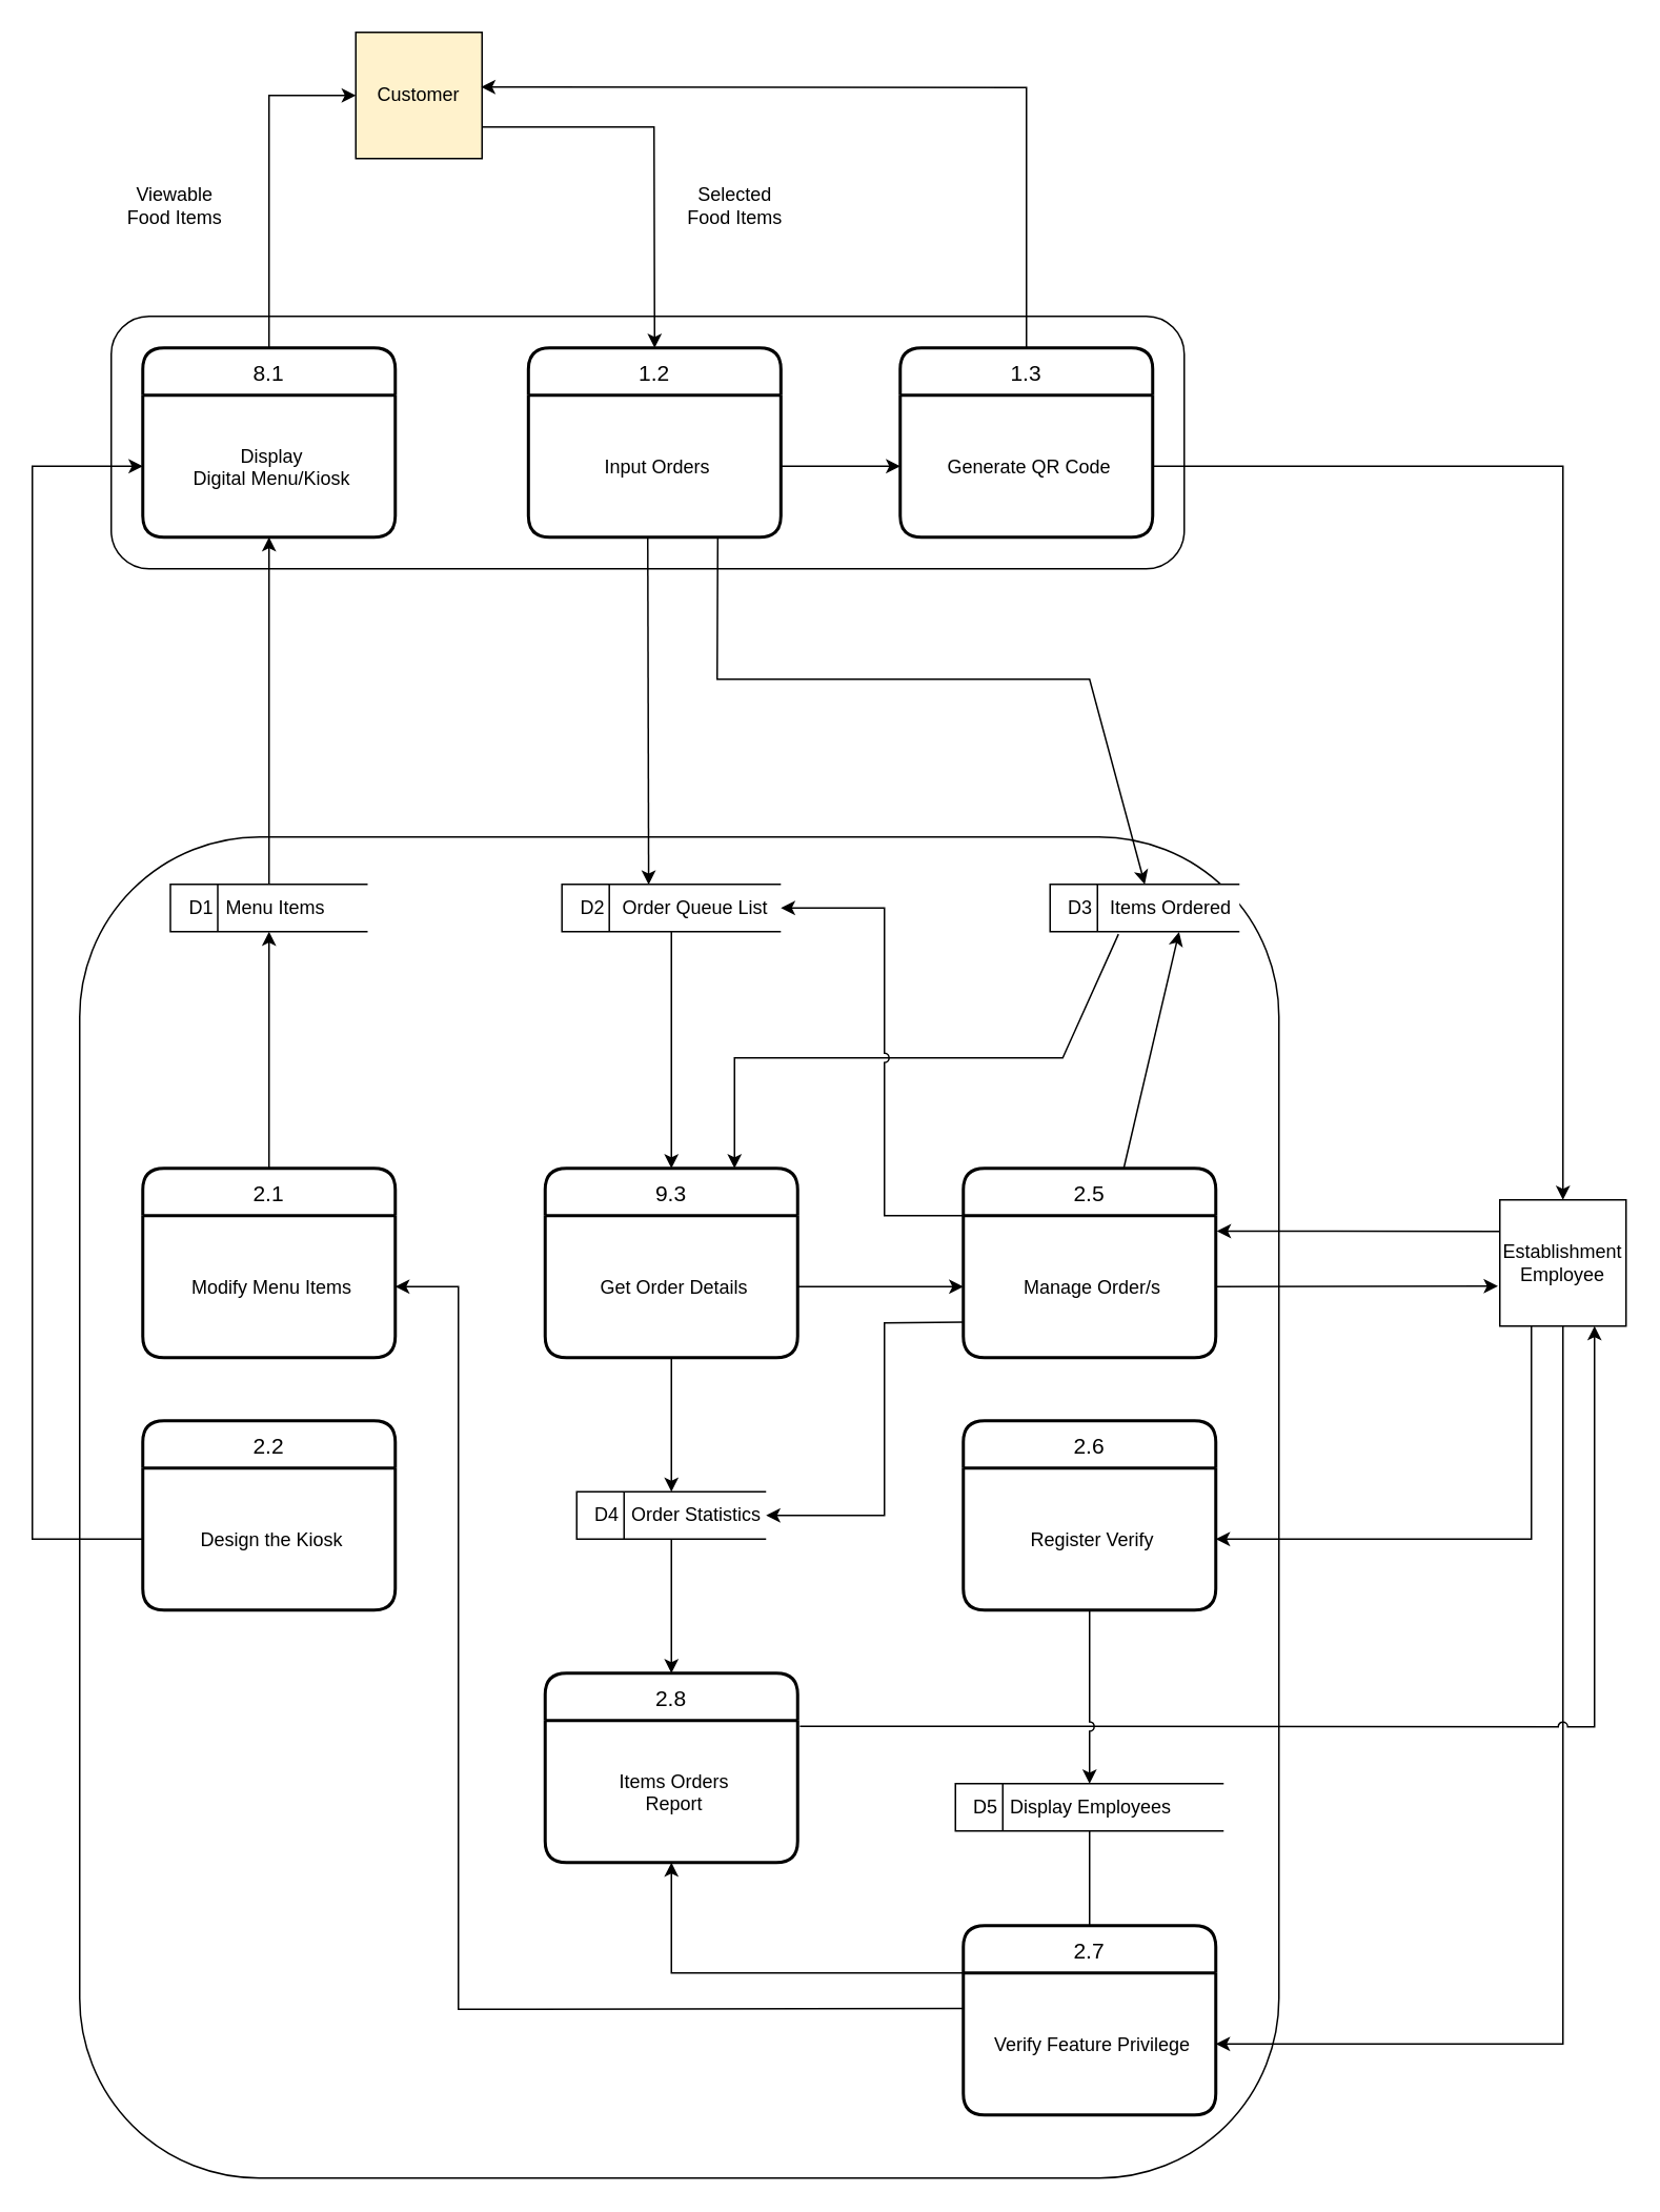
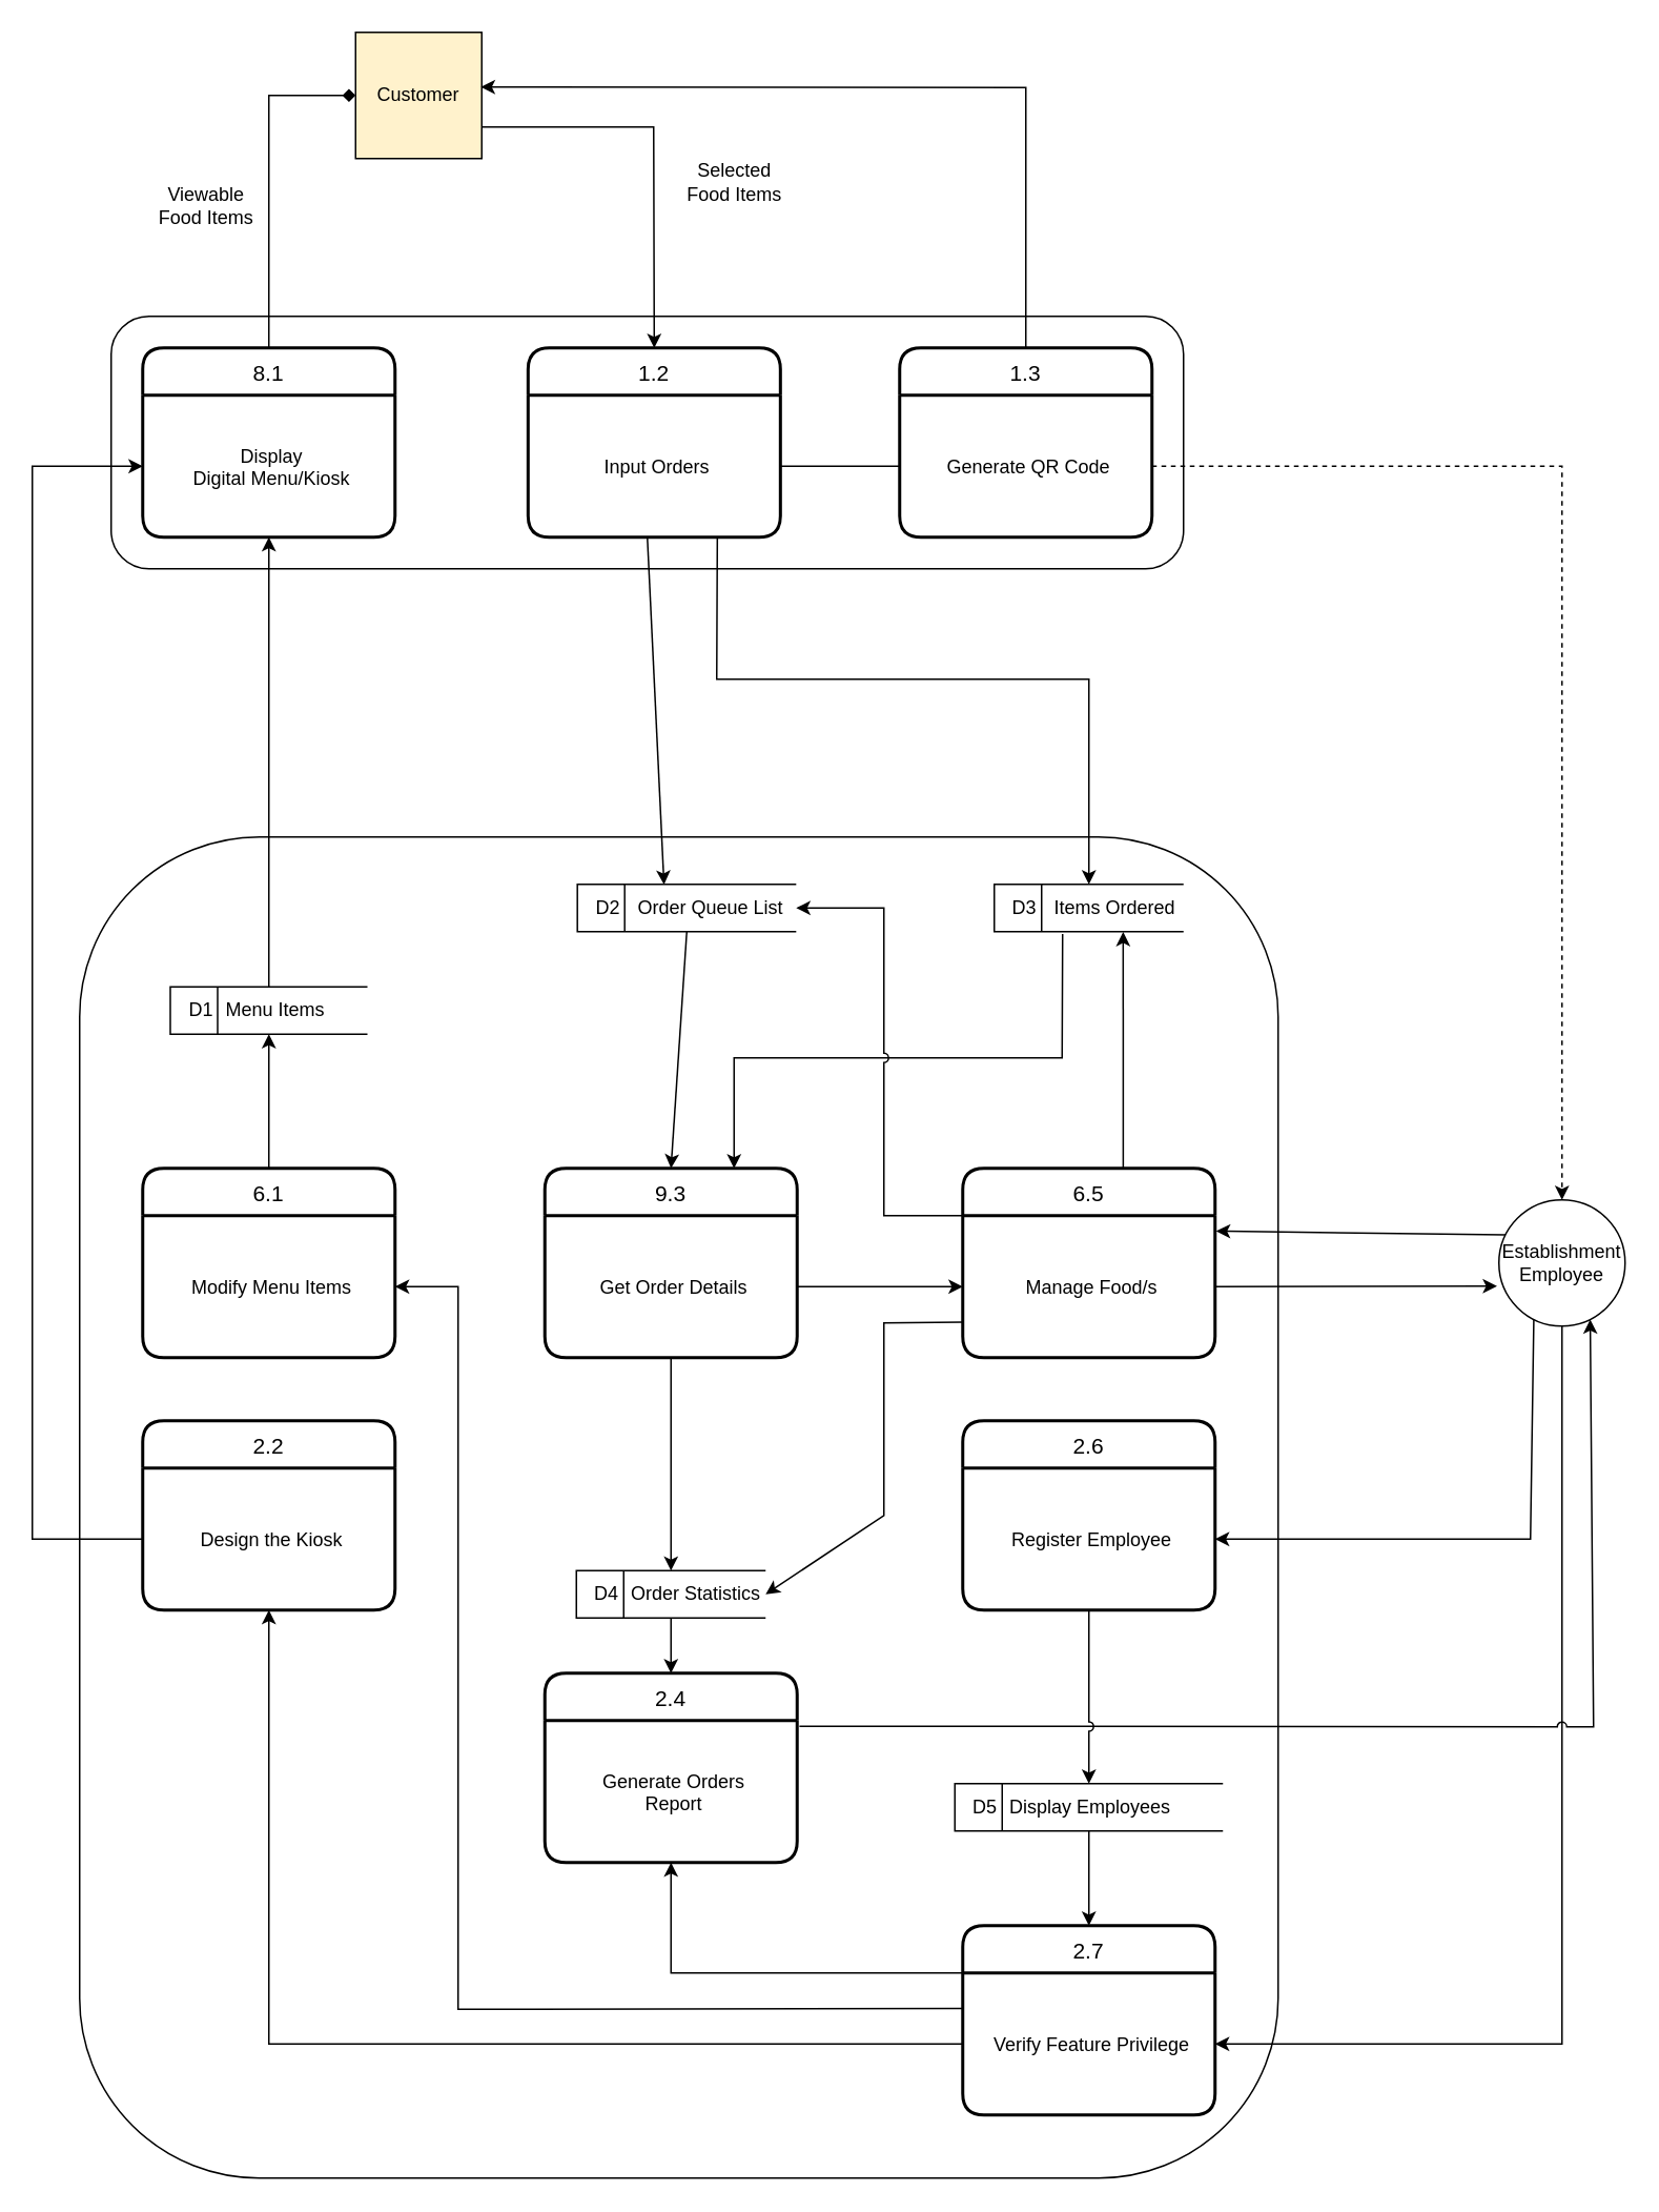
- <mxCell id="14" value="" style="endArrow=classic;html=1;rounded=0;entryX=0;entryY=0.5;entryDx=0;entryDy=0;exitX=0.5;exitY=0;exitDx=0;exitDy=0;" parent="1" source="9" target="4" edge="1"><mxGeometry width="50" height="50" relative="1" as="geometry"><mxPoint x="250" y="200" as="sourcePoint" /><mxPoint x="300" y="150" as="targetPoint" /><Array as="points"><mxPoint x="170" y="60" /></Array></mxGeometry></mxCell>
+ <mxCell id="14" value="" style="endArrow=diamond;html=1;rounded=0;entryX=0;entryY=0.5;entryDx=0;entryDy=0;exitX=0.5;exitY=0;exitDx=0;exitDy=0;" parent="1" source="9" target="4" edge="1"><mxGeometry width="50" height="50" relative="1" as="geometry"><mxPoint x="250" y="200" as="sourcePoint" /><mxPoint x="300" y="150" as="targetPoint" /><Array as="points"><mxPoint x="170" y="60" /></Array></mxGeometry></mxCell>
- <mxCell id="41" value="Viewable&lt;br&gt;Food Items" style="text;html=1;align=center;verticalAlign=middle;resizable=0;points=[];autosize=1;strokeColor=none;fillColor=none;" parent="1" vertex="1"><mxGeometry x="70" y="110" width="80" height="40" as="geometry" /></mxCell>
+ <mxCell id="41" value="Viewable&lt;br&gt;Food Items" style="text;html=1;align=center;verticalAlign=middle;resizable=0;points=[];autosize=1;strokeColor=none;fillColor=none;" parent="1" vertex="1"><mxGeometry x="90" y="110" width="80" height="40" as="geometry" /></mxCell>
- <mxCell id="40" value="Selected&lt;br&gt;Food Items" style="text;html=1;align=center;verticalAlign=middle;resizable=0;points=[];autosize=1;strokeColor=none;fillColor=none;" parent="1" vertex="1"><mxGeometry x="425" y="110" width="80" height="40" as="geometry" /></mxCell>
+ <mxCell id="40" value="Selected&lt;br&gt;Food Items" style="text;html=1;align=center;verticalAlign=middle;resizable=0;points=[];autosize=1;strokeColor=none;fillColor=none;" parent="1" vertex="1"><mxGeometry x="425" y="95" width="80" height="40" as="geometry" /></mxCell>
- <mxCell id="49" style="edgeStyle=none;rounded=0;html=1;exitX=1;exitY=0.5;exitDx=0;exitDy=0;entryX=0;entryY=0.5;entryDx=0;entryDy=0;" edge="1" parent="1" source="12" target="39"><mxGeometry relative="1" as="geometry" /></mxCell>
+ <mxCell id="49" style="edgeStyle=none;rounded=0;html=1;exitX=1;exitY=0.5;exitDx=0;exitDy=0;entryX=0;entryY=0.5;entryDx=0;entryDy=0;endArrow=none;" edge="1" parent="1" source="12" target="39"><mxGeometry relative="1" as="geometry" /></mxCell>
- <mxCell id="60" style="edgeStyle=none;rounded=0;jumpStyle=arc;html=1;exitX=1;exitY=0.5;exitDx=0;exitDy=0;entryX=0.5;entryY=0;entryDx=0;entryDy=0;" edge="1" parent="1" source="39" target="8"><mxGeometry relative="1" as="geometry"><Array as="points"><mxPoint x="990" y="295" /></Array></mxGeometry></mxCell>
+ <mxCell id="60" style="edgeStyle=none;rounded=0;jumpStyle=arc;html=1;exitX=1;exitY=0.5;exitDx=0;exitDy=0;entryX=0.5;entryY=0;entryDx=0;entryDy=0;dashed=1;" edge="1" parent="1" source="39" target="8"><mxGeometry relative="1" as="geometry"><Array as="points"><mxPoint x="990" y="295" /></Array></mxGeometry></mxCell>
- <mxCell id="20" value="&lt;span style=&quot;white-space: pre;&quot;&gt;&amp;nbsp; D1&lt;span style=&quot;white-space: pre;&quot;&gt;&#09;&lt;/span&gt; Menu Items&#09;&lt;/span&gt;&amp;nbsp;" style="html=1;dashed=0;whitespace=wrap;shape=mxgraph.dfd.dataStoreID;align=left;spacingLeft=3;points=[[0,0],[0.5,0],[1,0],[0,0.5],[1,0.5],[0,1],[0.5,1],[1,1]];" parent="1" vertex="1"><mxGeometry x="107.5" y="560" width="125" height="30" as="geometry" /></mxCell>
+ <mxCell id="20" value="&lt;span style=&quot;white-space: pre;&quot;&gt;&amp;nbsp; D1&lt;span style=&quot;white-space: pre;&quot;&gt;&#09;&lt;/span&gt; Menu Items&#09;&lt;/span&gt;&amp;nbsp;" style="html=1;dashed=0;whitespace=wrap;shape=mxgraph.dfd.dataStoreID;align=left;spacingLeft=3;points=[[0,0],[0.5,0],[1,0],[0,0.5],[1,0.5],[0,1],[0.5,1],[1,1]];" parent="1" vertex="1"><mxGeometry x="107.5" y="625" width="125" height="30" as="geometry" /></mxCell>
- <mxCell id="18" value="&lt;span style=&quot;white-space: pre;&quot;&gt;&amp;nbsp; D2&lt;span style=&quot;white-space: pre;&quot;&gt;&#09;&lt;/span&gt;  Order Queue List&lt;/span&gt;" style="html=1;dashed=0;whitespace=wrap;shape=mxgraph.dfd.dataStoreID;align=left;spacingLeft=3;points=[[0,0],[0.5,0],[1,0],[0,0.5],[1,0.5],[0,1],[0.5,1],[1,1]];" parent="1" vertex="1"><mxGeometry x="355.63" y="560" width="138.75" height="30" as="geometry" /></mxCell>
+ <mxCell id="18" value="&lt;span style=&quot;white-space: pre;&quot;&gt;&amp;nbsp; D2&lt;span style=&quot;white-space: pre;&quot;&gt;&#09;&lt;/span&gt;  Order Queue List&lt;/span&gt;" style="html=1;dashed=0;whitespace=wrap;shape=mxgraph.dfd.dataStoreID;align=left;spacingLeft=3;points=[[0,0],[0.5,0],[1,0],[0,0.5],[1,0.5],[0,1],[0.5,1],[1,1]];" parent="1" vertex="1"><mxGeometry x="365.63" y="560" width="138.75" height="30" as="geometry" /></mxCell>
- <mxCell id="16" value="&lt;span style=&quot;white-space: pre;&quot;&gt;&amp;nbsp; D3&lt;span style=&quot;white-space: pre;&quot;&gt;&#09;&lt;/span&gt;  Items Ordered&lt;/span&gt;" style="html=1;dashed=0;whitespace=wrap;shape=mxgraph.dfd.dataStoreID;align=left;spacingLeft=3;points=[[0,0],[0.5,0],[1,0],[0,0.5],[1,0.5],[0,1],[0.5,1],[1,1]];" parent="1" vertex="1"><mxGeometry x="665" y="560" width="120" height="30" as="geometry" /></mxCell>
+ <mxCell id="16" value="&lt;span style=&quot;white-space: pre;&quot;&gt;&amp;nbsp; D3&lt;span style=&quot;white-space: pre;&quot;&gt;&#09;&lt;/span&gt;  Items Ordered&lt;/span&gt;" style="html=1;dashed=0;whitespace=wrap;shape=mxgraph.dfd.dataStoreID;align=left;spacingLeft=3;points=[[0,0],[0.5,0],[1,0],[0,0.5],[1,0.5],[0,1],[0.5,1],[1,1]];" parent="1" vertex="1"><mxGeometry x="630" y="560" width="120" height="30" as="geometry" /></mxCell>
- <mxCell id="24" value="2.1" style="swimlane;childLayout=stackLayout;horizontal=1;startSize=30;horizontalStack=0;rounded=1;fontSize=14;fontStyle=0;strokeWidth=2;resizeParent=0;resizeLast=1;shadow=0;dashed=0;align=center;" parent="1" vertex="1"><mxGeometry x="90" y="740" width="160" height="120" as="geometry" /></mxCell>
+ <mxCell id="24" value="6.1" style="swimlane;childLayout=stackLayout;horizontal=1;startSize=30;horizontalStack=0;rounded=1;fontSize=14;fontStyle=0;strokeWidth=2;resizeParent=0;resizeLast=1;shadow=0;dashed=0;align=center;" parent="1" vertex="1"><mxGeometry x="90" y="740" width="160" height="120" as="geometry" /></mxCell>
- <mxCell id="27" value="2.5" style="swimlane;childLayout=stackLayout;horizontal=1;startSize=30;horizontalStack=0;rounded=1;fontSize=14;fontStyle=0;strokeWidth=2;resizeParent=0;resizeLast=1;shadow=0;dashed=0;align=center;" parent="1" vertex="1"><mxGeometry x="610" y="740" width="160" height="120" as="geometry" /></mxCell>
+ <mxCell id="27" value="6.5" style="swimlane;childLayout=stackLayout;horizontal=1;startSize=30;horizontalStack=0;rounded=1;fontSize=14;fontStyle=0;strokeWidth=2;resizeParent=0;resizeLast=1;shadow=0;dashed=0;align=center;" parent="1" vertex="1"><mxGeometry x="610" y="740" width="160" height="120" as="geometry" /></mxCell>
- <mxCell id="8" value="Establishment&lt;br&gt;Employee" style="whiteSpace=wrap;html=1;aspect=fixed;" parent="1" vertex="1"><mxGeometry x="950" y="760" width="80" height="80" as="geometry" /></mxCell>
+ <mxCell id="8" value="Establishment&lt;br&gt;Employee" style="ellipse;whiteSpace=wrap;html=1;aspect=fixed;" parent="1" vertex="1"><mxGeometry x="950" y="760" width="80" height="80" as="geometry" /></mxCell>
- <mxCell id="28" value="Manage Order/s" style="align=center;strokeColor=none;fillColor=none;spacingLeft=4;fontSize=12;verticalAlign=middle;resizable=0;rotatable=0;part=1;" parent="27" vertex="1"><mxGeometry y="30" width="160" height="90" as="geometry" /></mxCell>
+ <mxCell id="28" value="Manage Food/s" style="align=center;strokeColor=none;fillColor=none;spacingLeft=4;fontSize=12;verticalAlign=middle;resizable=0;rotatable=0;part=1;" parent="27" vertex="1"><mxGeometry y="30" width="160" height="90" as="geometry" /></mxCell>
- <mxCell id="33" value="&lt;span style=&quot;white-space: pre;&quot;&gt;&amp;nbsp; D4&lt;span style=&quot;white-space: pre;&quot;&gt;&#09;&lt;/span&gt; Order Statistics&#09;&lt;/span&gt;&amp;nbsp;" style="html=1;dashed=0;whitespace=wrap;shape=mxgraph.dfd.dataStoreID;align=left;spacingLeft=3;points=[[0,0],[0.5,0],[1,0],[0,0.5],[1,0.5],[0,1],[0.5,1],[1,1]];" parent="1" vertex="1"><mxGeometry x="365" y="945" width="120" height="30" as="geometry" /></mxCell>
+ <mxCell id="33" value="&lt;span style=&quot;white-space: pre;&quot;&gt;&amp;nbsp; D4&lt;span style=&quot;white-space: pre;&quot;&gt;&#09;&lt;/span&gt; Order Statistics&#09;&lt;/span&gt;&amp;nbsp;" style="html=1;dashed=0;whitespace=wrap;shape=mxgraph.dfd.dataStoreID;align=left;spacingLeft=3;points=[[0,0],[0.5,0],[1,0],[0,0.5],[1,0.5],[0,1],[0.5,1],[1,1]];" parent="1" vertex="1"><mxGeometry x="365" y="995" width="120" height="30" as="geometry" /></mxCell>
- <mxCell id="45" value="Register Verify" style="align=center;strokeColor=none;fillColor=none;spacingLeft=4;fontSize=12;verticalAlign=middle;resizable=0;rotatable=0;part=1;" vertex="1" parent="44"><mxGeometry y="30" width="160" height="90" as="geometry" /></mxCell>
+ <mxCell id="45" value="Register Employee" style="align=center;strokeColor=none;fillColor=none;spacingLeft=4;fontSize=12;verticalAlign=middle;resizable=0;rotatable=0;part=1;" vertex="1" parent="44"><mxGeometry y="30" width="160" height="90" as="geometry" /></mxCell>
- <mxCell id="35" value="2.8" style="swimlane;childLayout=stackLayout;horizontal=1;startSize=30;horizontalStack=0;rounded=1;fontSize=14;fontStyle=0;strokeWidth=2;resizeParent=0;resizeLast=1;shadow=0;dashed=0;align=center;" parent="1" vertex="1"><mxGeometry x="345" y="1060" width="160" height="120" as="geometry" /></mxCell>
+ <mxCell id="35" value="2.4" style="swimlane;childLayout=stackLayout;horizontal=1;startSize=30;horizontalStack=0;rounded=1;fontSize=14;fontStyle=0;strokeWidth=2;resizeParent=0;resizeLast=1;shadow=0;dashed=0;align=center;" parent="1" vertex="1"><mxGeometry x="345" y="1060" width="160" height="120" as="geometry" /></mxCell>
- <mxCell id="36" value="Items Orders&#10;Report" style="align=center;strokeColor=none;fillColor=none;spacingLeft=4;fontSize=12;verticalAlign=middle;resizable=0;rotatable=0;part=1;" parent="35" vertex="1"><mxGeometry y="30" width="160" height="90" as="geometry" /></mxCell>
+ <mxCell id="36" value="Generate Orders&#10;Report" style="align=center;strokeColor=none;fillColor=none;spacingLeft=4;fontSize=12;verticalAlign=middle;resizable=0;rotatable=0;part=1;" parent="35" vertex="1"><mxGeometry y="30" width="160" height="90" as="geometry" /></mxCell>
- <mxCell id="46" style="edgeStyle=none;rounded=0;jumpStyle=arc;html=1;endArrow=none;" edge="1" parent="1" source="47" target="42"><mxGeometry relative="1" as="geometry" /></mxCell>
+ <mxCell id="46" style="edgeStyle=none;rounded=0;jumpStyle=arc;html=1;" edge="1" parent="1" source="47" target="42"><mxGeometry relative="1" as="geometry" /></mxCell>
+ <mxCell id="58" style="edgeStyle=none;rounded=0;jumpStyle=arc;html=1;exitX=0;exitY=0.5;exitDx=0;exitDy=0;entryX=0.5;entryY=1;entryDx=0;entryDy=0;" edge="1" parent="1" source="43" target="22"><mxGeometry relative="1" as="geometry"><Array as="points"><mxPoint x="170" y="1295" /></Array></mxGeometry></mxCell>
